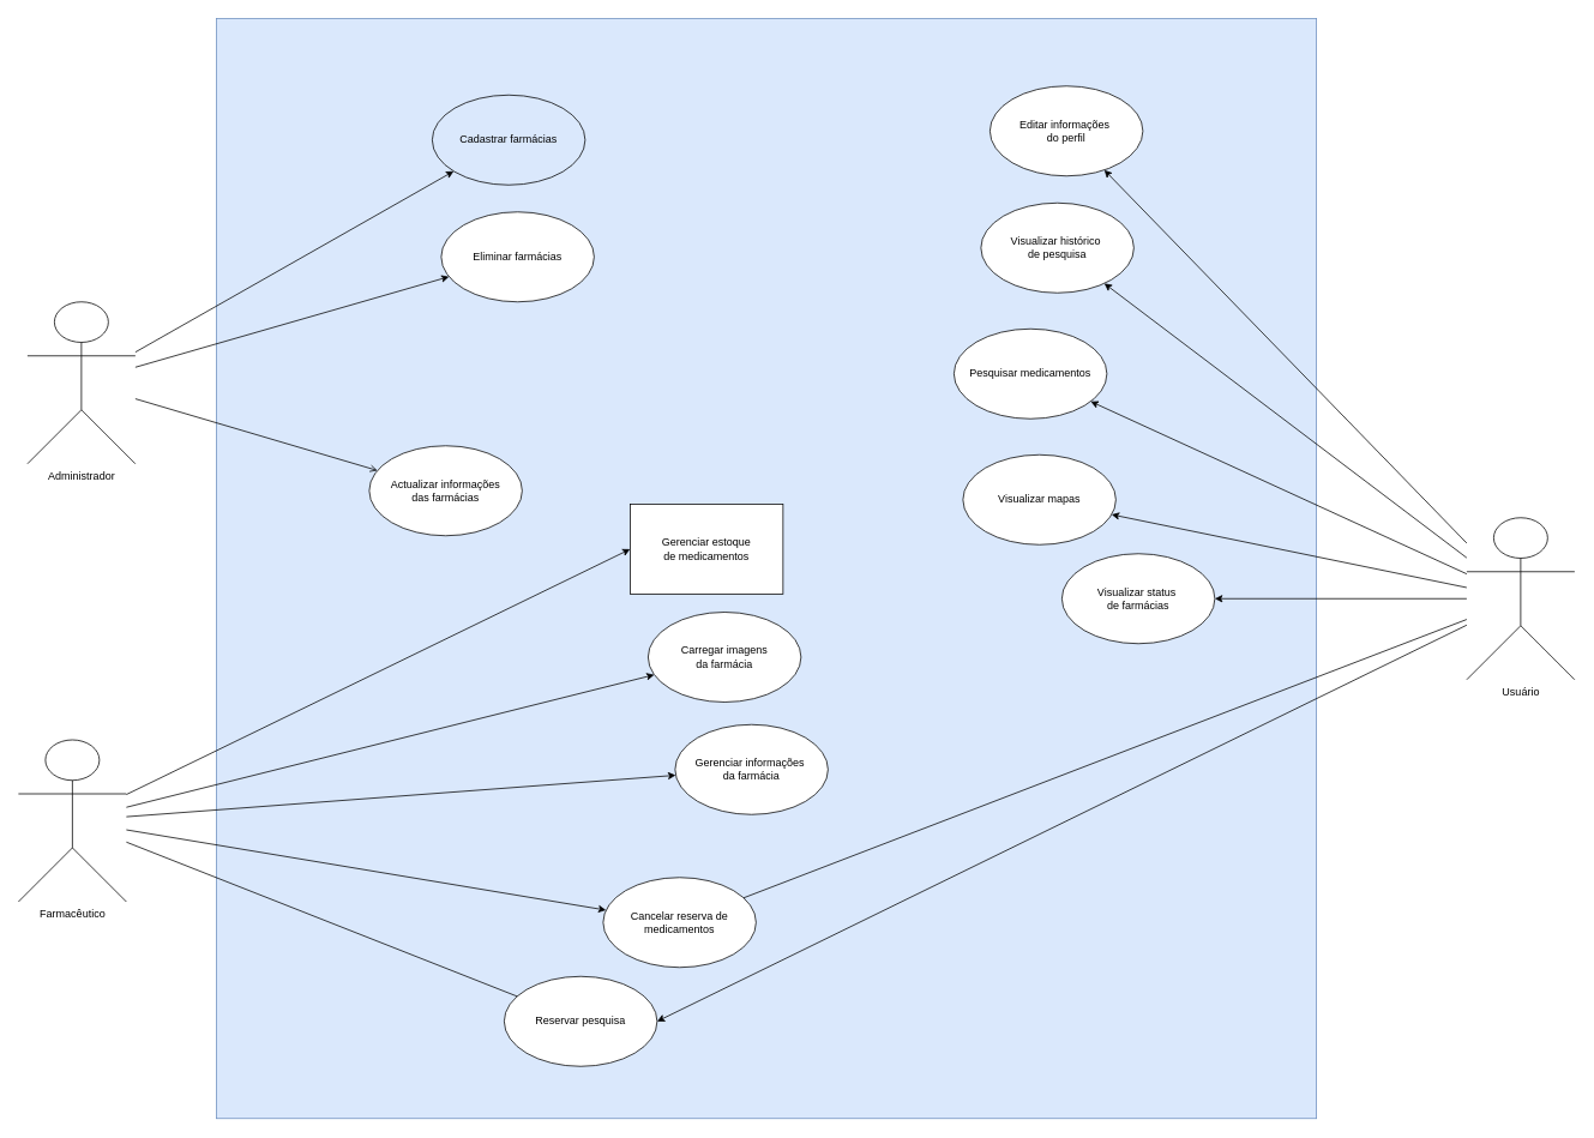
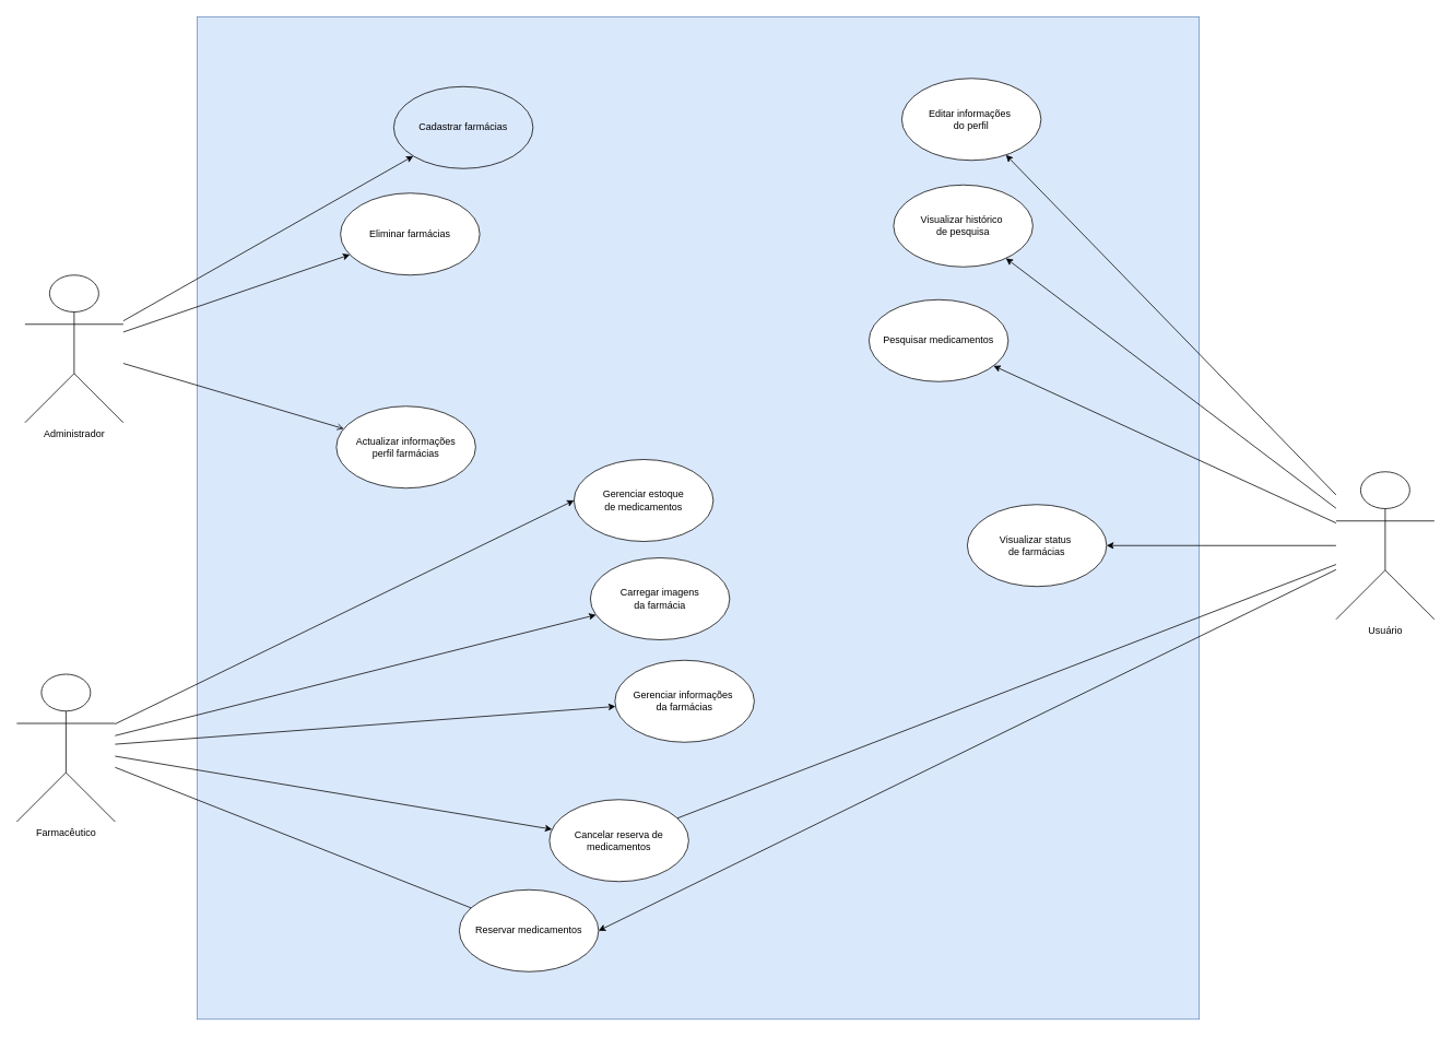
- <mxCell id="6" value="Eliminar farmácias" style="ellipse;whiteSpace=wrap;html=1;" parent="1" vertex="1"><mxGeometry x="490" y="235" width="170" height="100" as="geometry" /></mxCell>
+ <mxCell id="6" value="Eliminar farmácias" style="ellipse;whiteSpace=wrap;html=1;" parent="1" vertex="1"><mxGeometry x="415" y="235" width="170" height="100" as="geometry" /></mxCell>
- <mxCell id="8" value="Actualizar informações&lt;div&gt;das farmácias&lt;/div&gt;" style="ellipse;whiteSpace=wrap;html=1;" parent="1" vertex="1"><mxGeometry x="410" y="495" width="170" height="100" as="geometry" /></mxCell>
+ <mxCell id="8" value="Actualizar informações&lt;div&gt;perfil farmácias&lt;/div&gt;" style="ellipse;whiteSpace=wrap;html=1;" parent="1" vertex="1"><mxGeometry x="410" y="495" width="170" height="100" as="geometry" /></mxCell>
- <mxCell id="29" value="Visualizar mapas" style="ellipse;whiteSpace=wrap;html=1;" parent="1" vertex="1"><mxGeometry x="1070" y="505" width="170" height="100" as="geometry" /></mxCell>
- <mxCell id="16" value="Gerenciar estoque&lt;div&gt;de medicamentos&lt;/div&gt;" style="whiteSpace=wrap;html=1;rounded=0;" parent="1" vertex="1"><mxGeometry x="700" y="560" width="170" height="100" as="geometry" /></mxCell>
+ <mxCell id="16" value="Gerenciar estoque&lt;div&gt;de medicamentos&lt;/div&gt;" style="ellipse;whiteSpace=wrap;html=1;" parent="1" vertex="1"><mxGeometry x="700" y="560" width="170" height="100" as="geometry" /></mxCell>
- <mxCell id="24" value="" style="endArrow=classic;html=1;rounded=0;" parent="1" edge="1" target="29" source="27"><mxGeometry width="50" height="50" relative="1" as="geometry"><mxPoint x="1048" y="370" as="sourcePoint" /><mxPoint x="1188" y="385" as="targetPoint" /></mxGeometry></mxCell>
- <mxCell id="14" value="Gerenciar informações&amp;nbsp;&lt;div&gt;da farmácia&lt;/div&gt;" style="ellipse;whiteSpace=wrap;html=1;" parent="1" vertex="1"><mxGeometry x="750" y="805" width="170" height="100" as="geometry" /></mxCell>
+ <mxCell id="14" value="Gerenciar informações&amp;nbsp;&lt;div&gt;da farmácias&lt;/div&gt;" style="ellipse;whiteSpace=wrap;html=1;" parent="1" vertex="1"><mxGeometry x="750" y="805" width="170" height="100" as="geometry" /></mxCell>
- <mxCell id="3" value="Reservar pesquisa" style="ellipse;whiteSpace=wrap;html=1;" parent="1" vertex="1"><mxGeometry x="560" y="1085" width="170" height="100" as="geometry" /></mxCell>
+ <mxCell id="3" value="Reservar medicamentos" style="ellipse;whiteSpace=wrap;html=1;" parent="1" vertex="1"><mxGeometry x="560" y="1085" width="170" height="100" as="geometry" /></mxCell>
